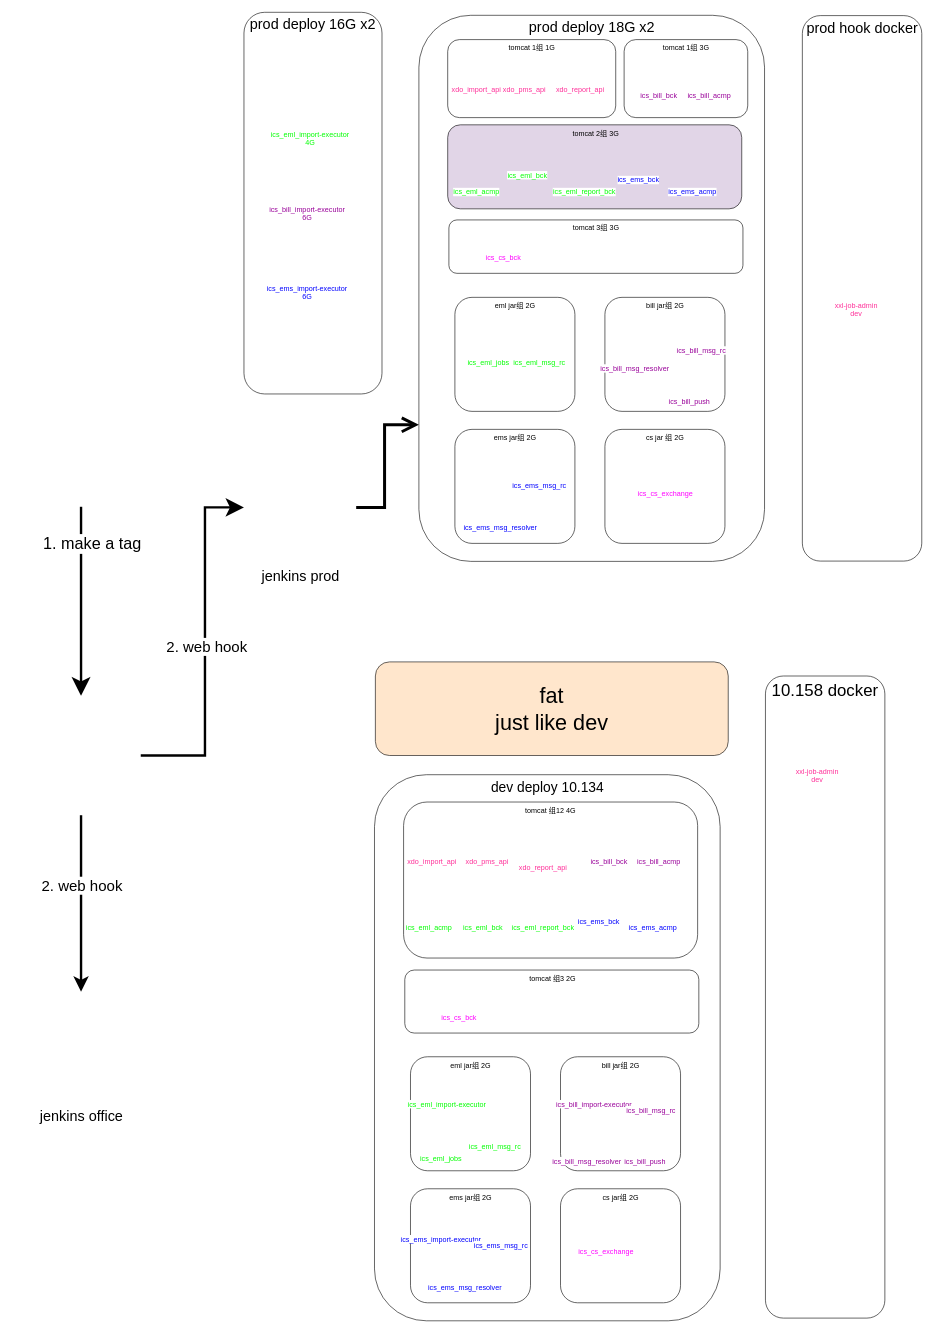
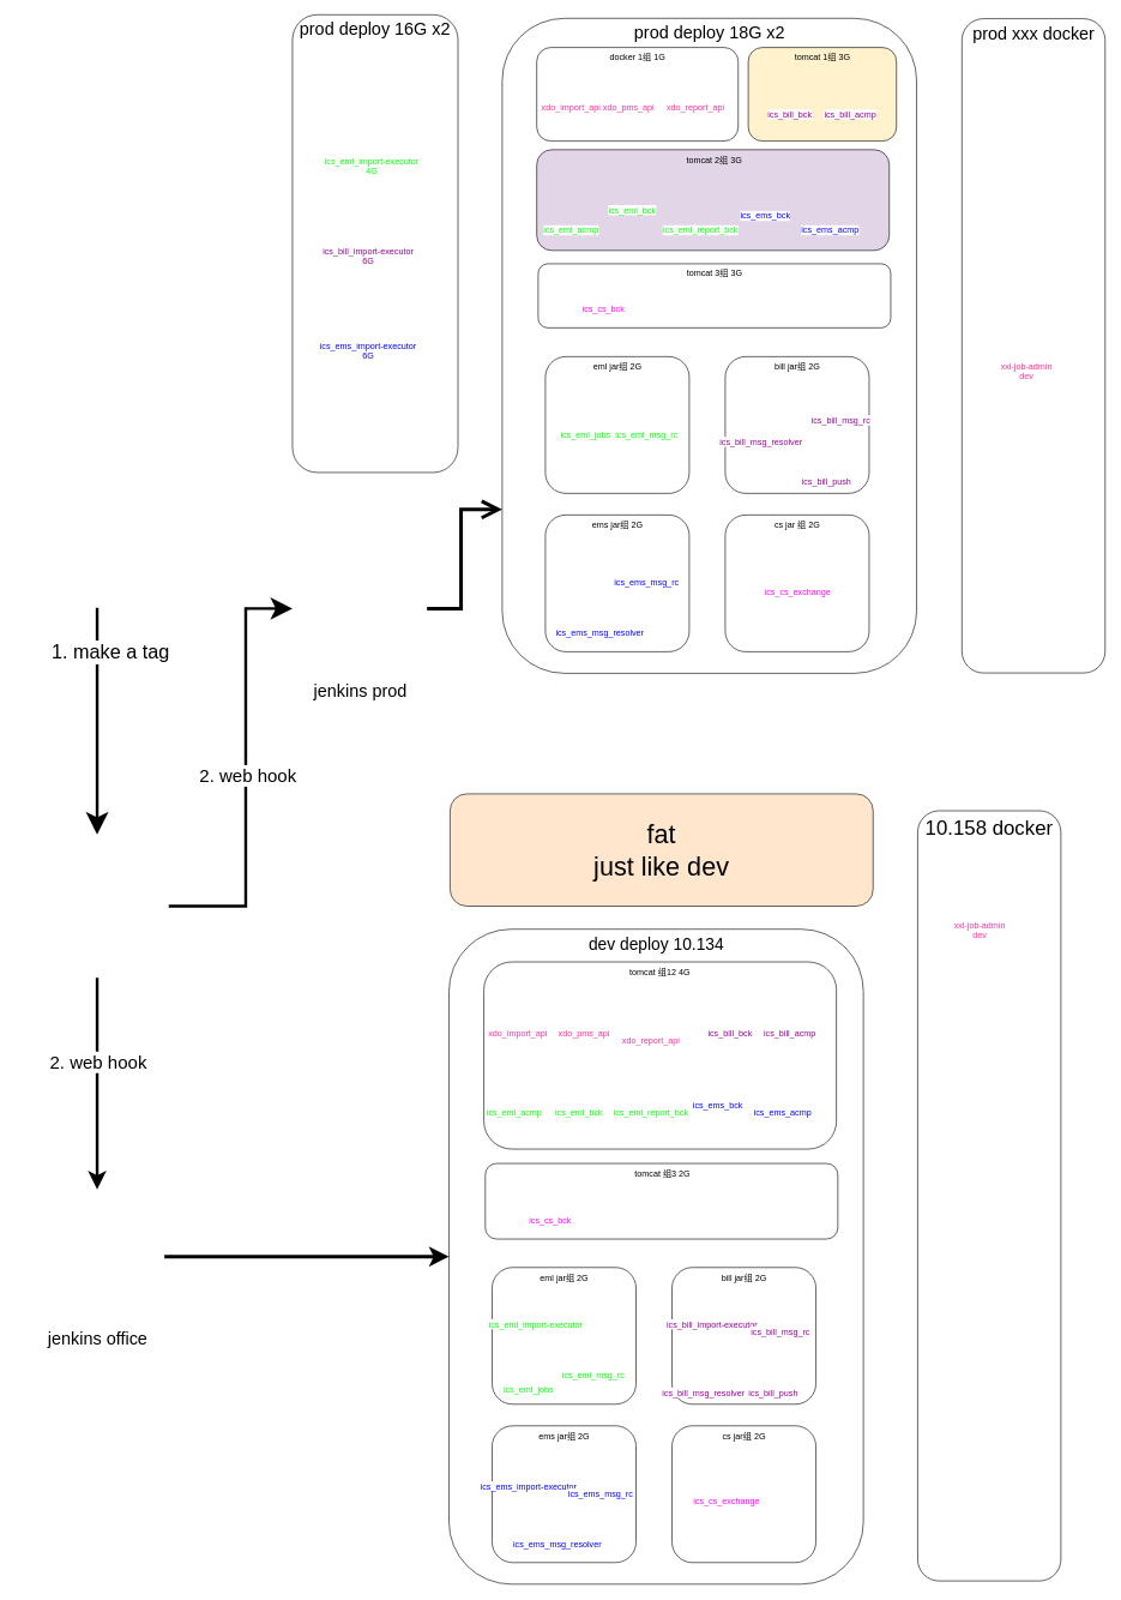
- <mxCell id="72" value="prod hook docker" style="rounded=1;whiteSpace=wrap;html=1;verticalAlign=top;fontSize=24;" parent="1" vertex="1"><mxGeometry x="1336.5" y="25.5" width="199" height="909" as="geometry" /></mxCell>
+ <mxCell id="72" value="prod xxx docker" style="rounded=1;whiteSpace=wrap;html=1;verticalAlign=top;fontSize=24;" parent="1" vertex="1"><mxGeometry x="1336.5" y="25.5" width="199" height="909" as="geometry" /></mxCell>
- <mxCell id="47" value="tomcat 1组 1G" style="rounded=1;whiteSpace=wrap;html=1;verticalAlign=top;" parent="1" vertex="1"><mxGeometry x="745.5" y="65.5" width="280" height="130" as="geometry" /></mxCell>
+ <mxCell id="47" value="docker 1组 1G" style="rounded=1;whiteSpace=wrap;html=1;verticalAlign=top;" parent="1" vertex="1"><mxGeometry x="745.5" y="65.5" width="280" height="130" as="geometry" /></mxCell>
- <mxCell id="74" value="tomcat 1组 3G" style="rounded=1;whiteSpace=wrap;html=1;verticalAlign=top;" parent="1" vertex="1"><mxGeometry x="1039.5" y="65.5" width="206" height="130" as="geometry" /></mxCell>
+ <mxCell id="74" value="tomcat 1组 3G" style="rounded=1;whiteSpace=wrap;html=1;verticalAlign=top;fillColor=#fff2cc;" parent="1" vertex="1"><mxGeometry x="1039.5" y="65.5" width="206" height="130" as="geometry" /></mxCell>
+ <mxCell id="4" style="edgeStyle=orthogonalEdgeStyle;rounded=0;orthogonalLoop=1;jettySize=auto;html=1;fontSize=24;endSize=12;strokeWidth=5;" edge="1" parent="1" source="5" target="3"><mxGeometry relative="1" as="geometry" /></mxCell>
